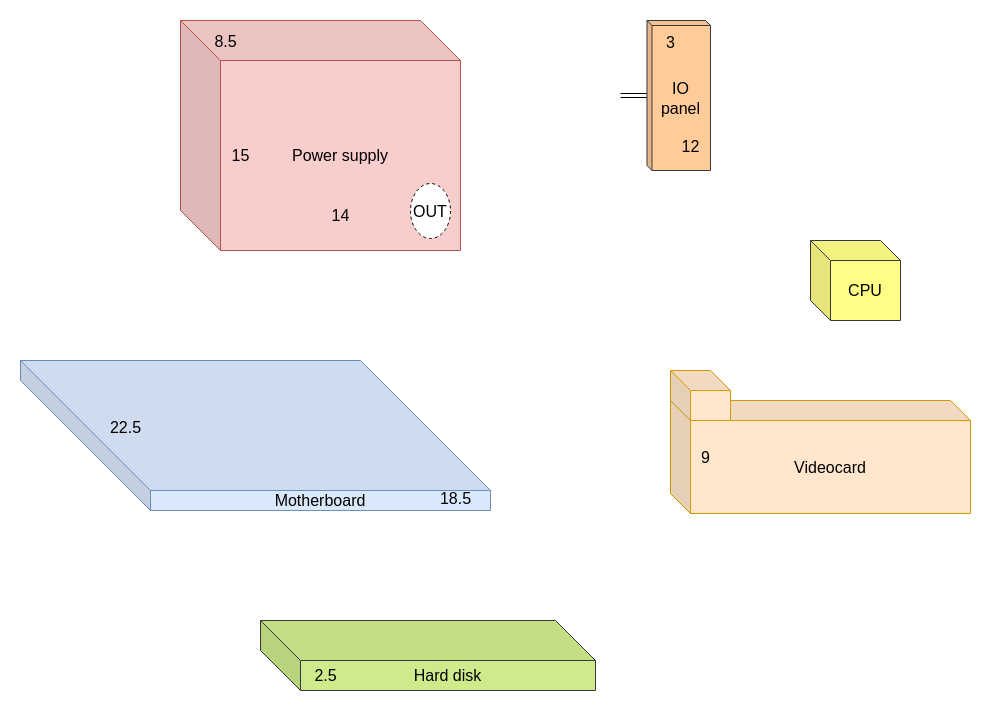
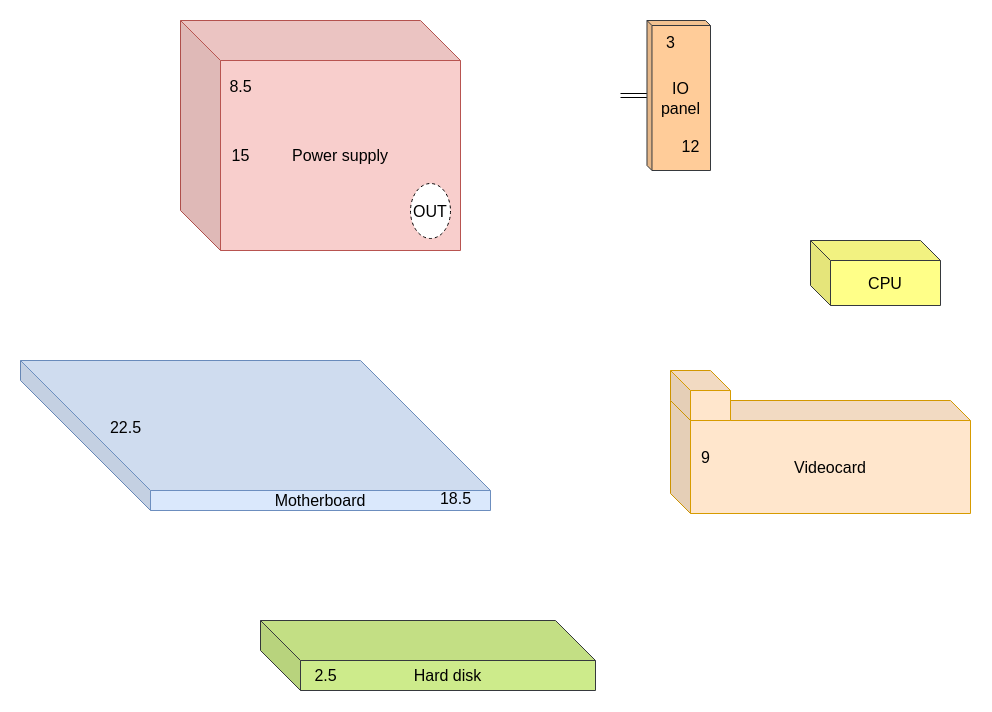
- <mxCell id="5" value="8.5" style="text;html=1;align=center;verticalAlign=middle;resizable=0;points=[];autosize=1;strokeColor=none;fillColor=none;fontSize=16;" parent="2" vertex="1"><mxGeometry x="20" y="6" width="50" height="30" as="geometry" /></mxCell>
+ <mxCell id="5" value="8.5" style="text;html=1;align=center;verticalAlign=middle;resizable=0;points=[];autosize=1;strokeColor=none;fillColor=none;fontSize=16;" parent="2" vertex="1"><mxGeometry x="35" y="51" width="50" height="30" as="geometry" /></mxCell>
- <mxCell id="4" value="14" style="text;html=1;align=center;verticalAlign=middle;resizable=0;points=[];autosize=1;strokeColor=none;fillColor=none;fontSize=16;" parent="2" vertex="1"><mxGeometry x="140" y="180" width="40" height="30" as="geometry" /></mxCell>
- <mxCell id="11" value="CPU" style="shape=cube;whiteSpace=wrap;html=1;boundedLbl=1;backgroundOutline=1;darkOpacity=0.05;darkOpacity2=0.1;fontSize=16;fillColor=#ffff88;strokeColor=#36393d;" parent="1" vertex="1"><mxGeometry x="810" y="240" width="90" height="80" as="geometry" /></mxCell>
+ <mxCell id="11" value="CPU" style="shape=cube;whiteSpace=wrap;html=1;boundedLbl=1;backgroundOutline=1;darkOpacity=0.05;darkOpacity2=0.1;fontSize=16;fillColor=#ffff88;strokeColor=#36393d;" parent="1" vertex="1"><mxGeometry x="810" y="240" width="130" height="65" as="geometry" /></mxCell>
